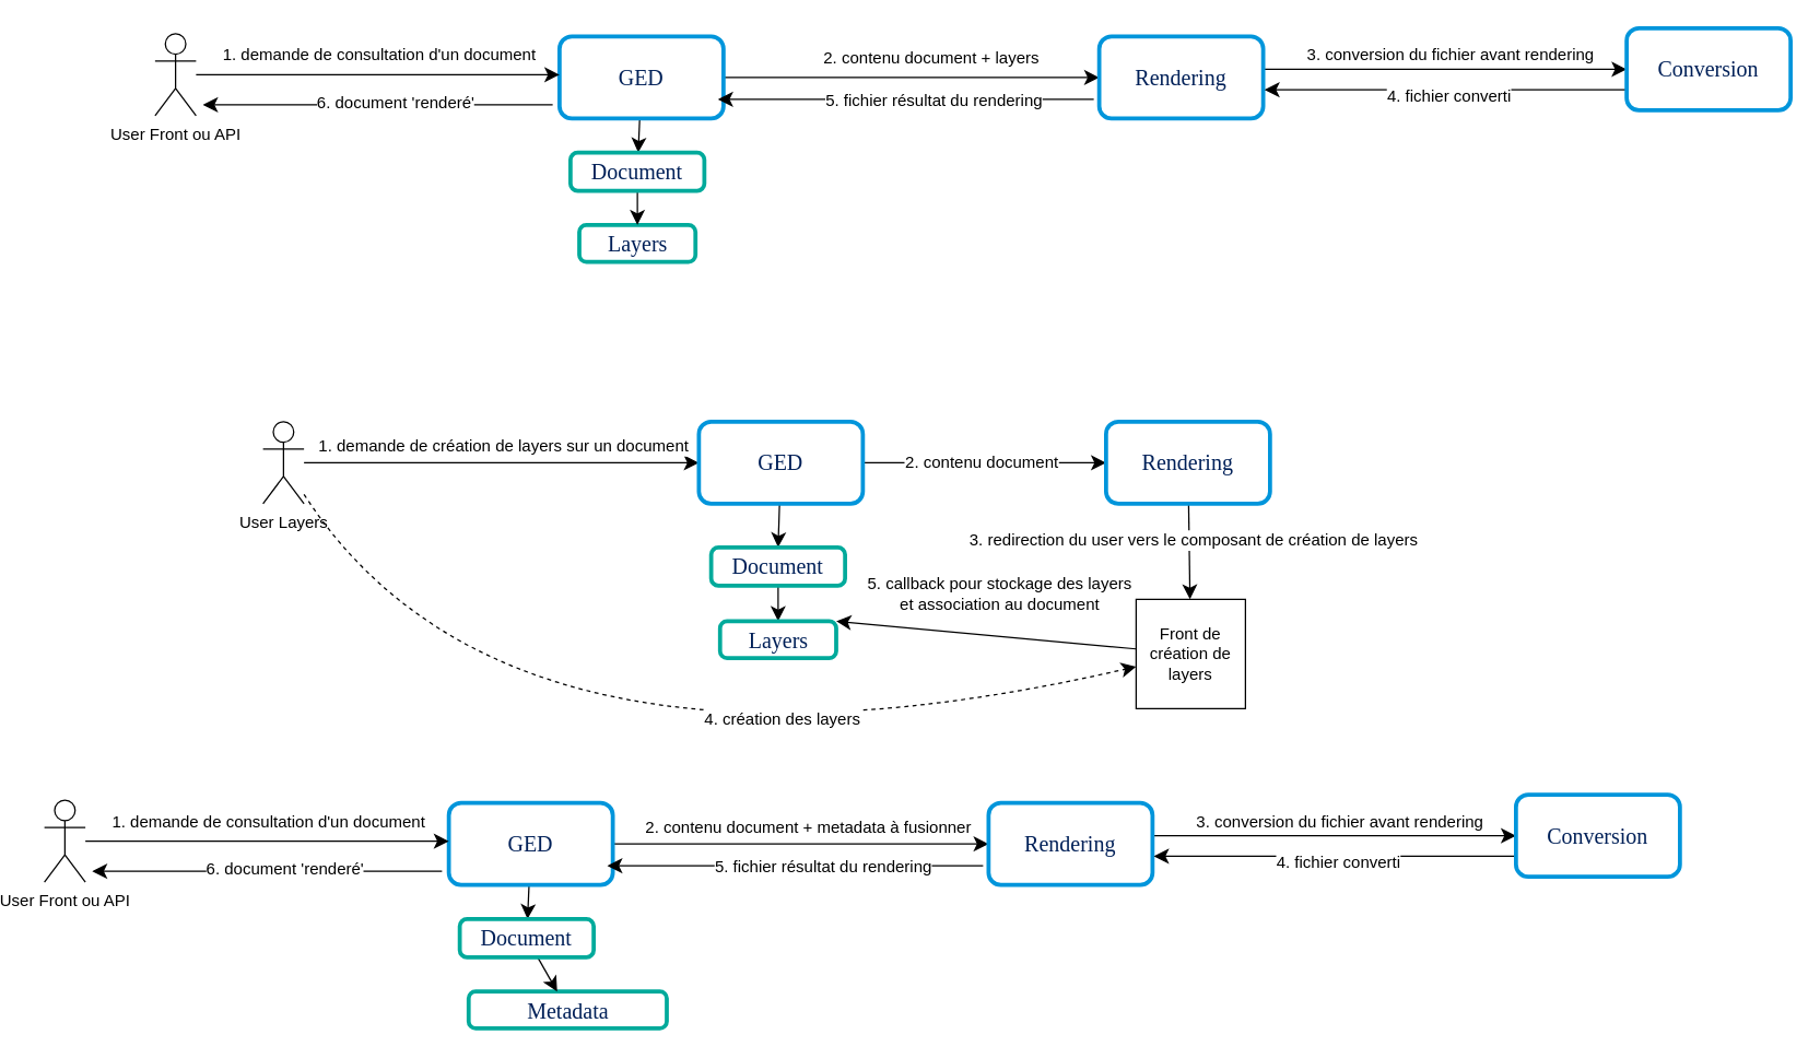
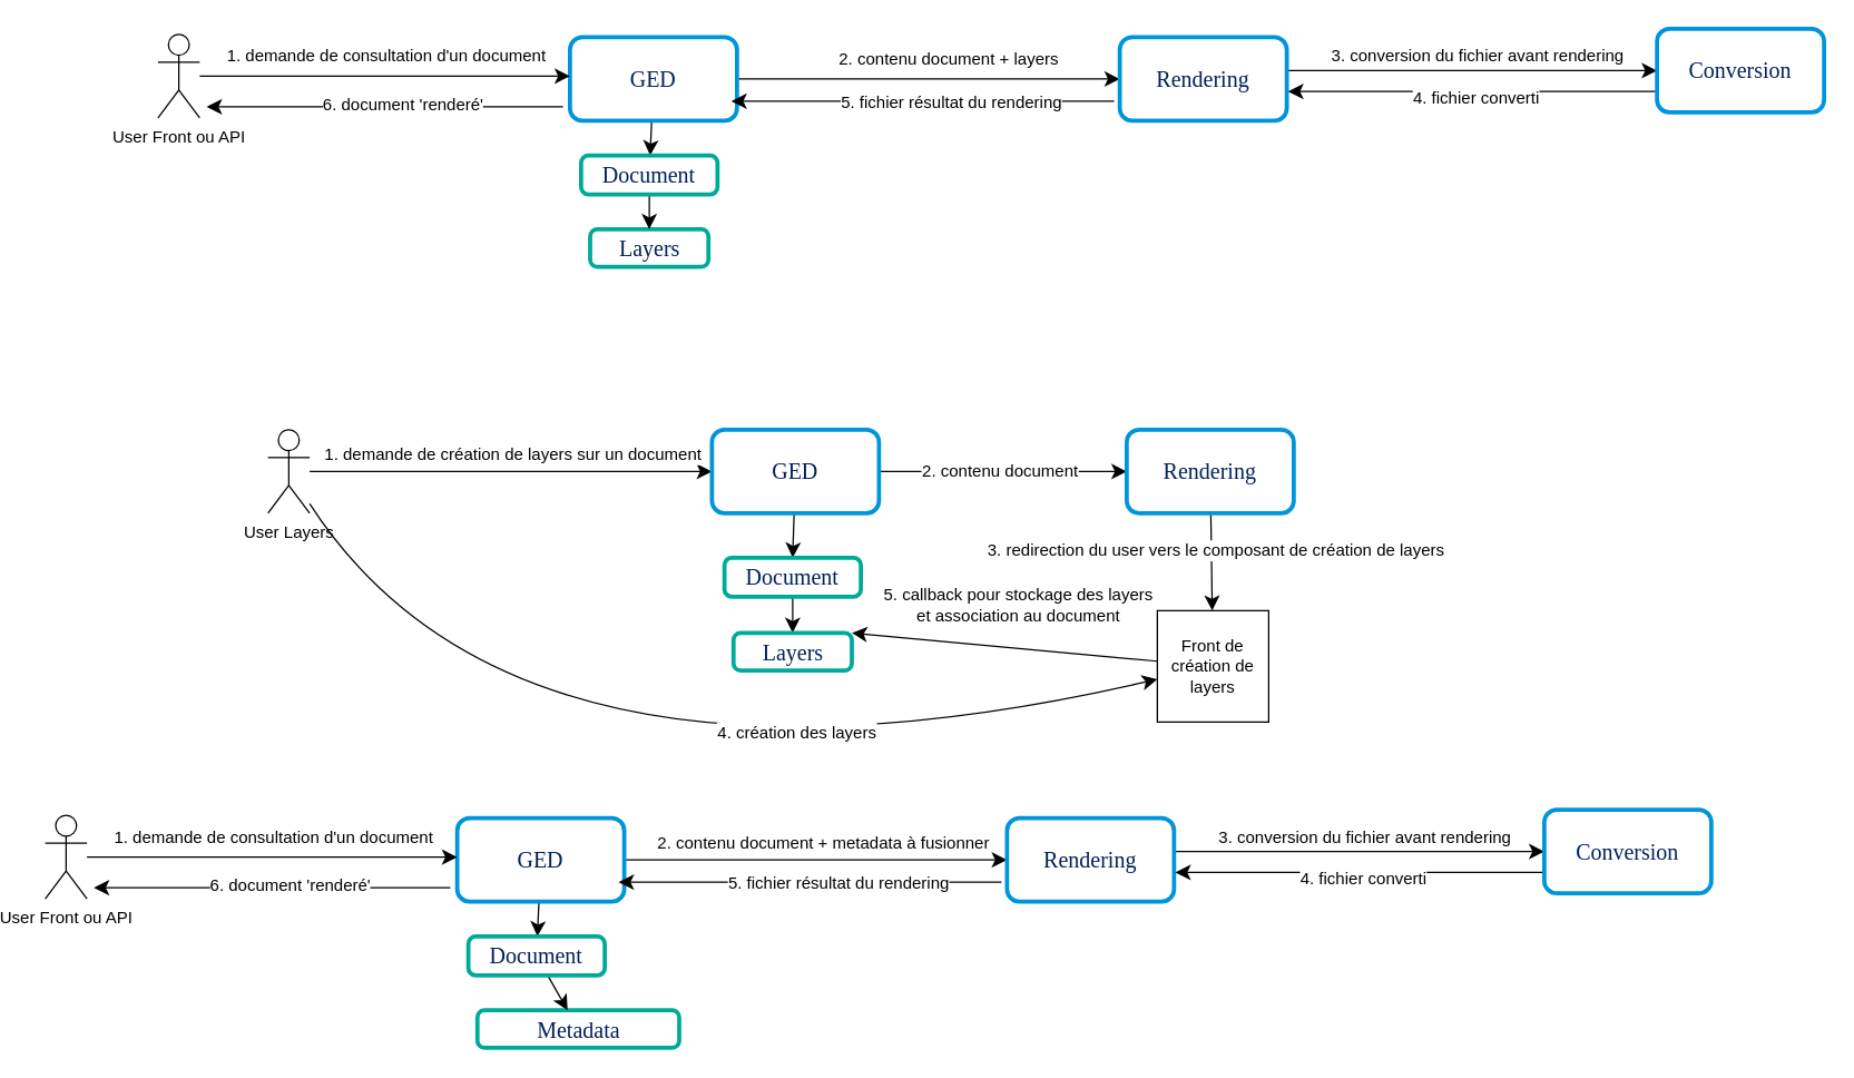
- <mxCell id="15" style="edgeStyle=none;curved=1;rounded=0;orthogonalLoop=1;jettySize=auto;html=1;fontSize=12;startSize=8;endSize=8;dashed=1;" edge="1" parent="1" source="17" target="38"><mxGeometry relative="1" as="geometry"><Array as="points"><mxPoint x="360" y="593" /></Array></mxGeometry></mxCell>
+ <mxCell id="15" style="edgeStyle=none;curved=1;rounded=0;orthogonalLoop=1;jettySize=auto;html=1;fontSize=12;startSize=8;endSize=8;" edge="1" parent="1" source="17" target="38"><mxGeometry relative="1" as="geometry"><Array as="points"><mxPoint x="360" y="593" /></Array></mxGeometry></mxCell>
